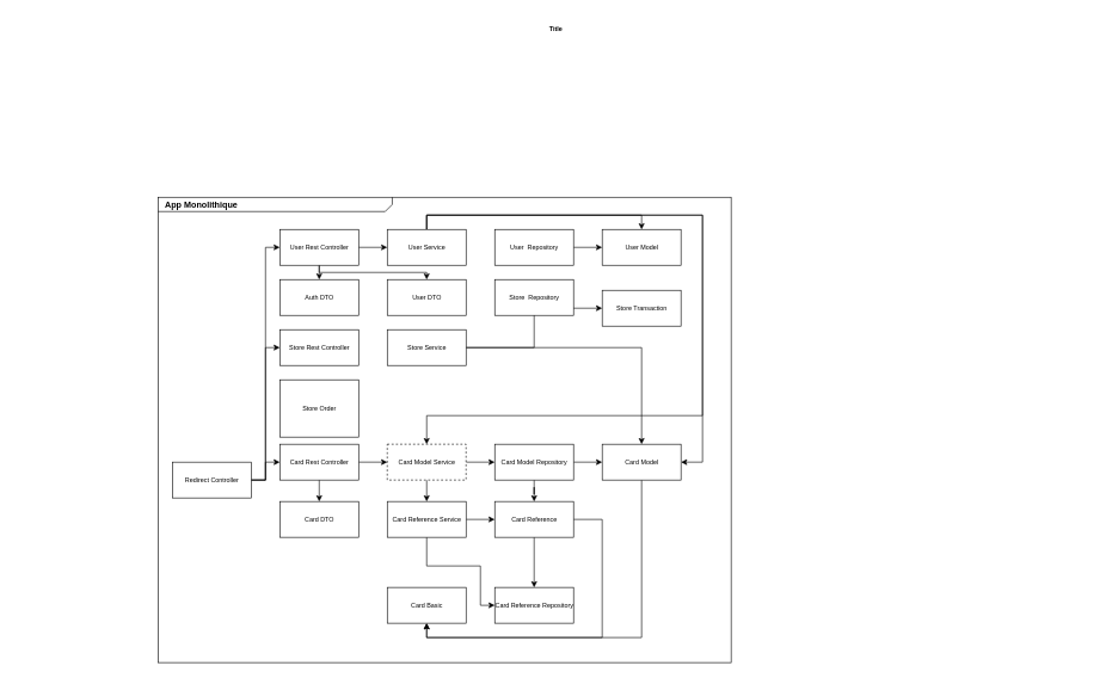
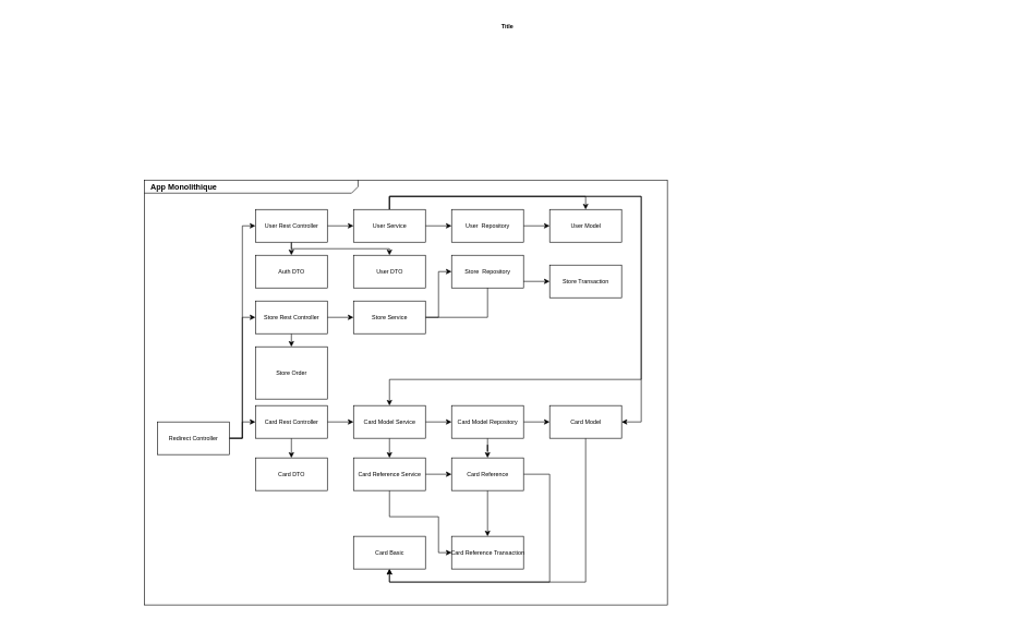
+ <mxCell id="12" style="edgeStyle=orthogonalEdgeStyle;rounded=0;orthogonalLoop=1;jettySize=auto;html=1;exitX=1;exitY=0.5;exitDx=0;exitDy=0;entryX=0;entryY=0.5;entryDx=0;entryDy=0;fontSize=9;" parent="1" source="16" target="18" edge="1"><mxGeometry relative="1" as="geometry" /></mxCell>
+ <mxCell id="20" style="edgeStyle=orthogonalEdgeStyle;rounded=0;orthogonalLoop=1;jettySize=auto;html=1;exitX=1;exitY=0.5;exitDx=0;exitDy=0;fontSize=9;" parent="1" source="22" target="25" edge="1"><mxGeometry relative="1" as="geometry" /></mxCell>
- <mxCell id="23" style="edgeStyle=orthogonalEdgeStyle;rounded=0;orthogonalLoop=1;jettySize=auto;html=1;exitX=1;exitY=0.5;exitDx=0;exitDy=0;fontSize=9;" parent="1" source="25" target="32" edge="1"><mxGeometry relative="1" as="geometry" /></mxCell>
+ <mxCell id="23" style="edgeStyle=orthogonalEdgeStyle;rounded=0;orthogonalLoop=1;jettySize=auto;html=1;exitX=1;exitY=0.5;exitDx=0;exitDy=0;entryX=0;entryY=0.5;entryDx=0;entryDy=0;fontSize=9;" parent="1" source="25" target="26" edge="1"><mxGeometry relative="1" as="geometry" /></mxCell>
+ <mxCell id="21" style="edgeStyle=orthogonalEdgeStyle;rounded=0;orthogonalLoop=1;jettySize=auto;html=1;exitX=0.5;exitY=1;exitDx=0;exitDy=0;entryX=0.5;entryY=0;entryDx=0;entryDy=0;fontSize=9;" parent="1" source="22" target="46" edge="1"><mxGeometry relative="1" as="geometry" /></mxCell>
- <mxCell id="42" value="Card Model Service" style="html=1;fontSize=9;dashed=1;" parent="1" vertex="1"><mxGeometry x="540" y="620" width="110" height="50" as="geometry" /></mxCell>
+ <mxCell id="42" value="Card Model Service" style="html=1;fontSize=9;" parent="1" vertex="1"><mxGeometry x="540" y="620" width="110" height="50" as="geometry" /></mxCell>
- <mxCell id="50" value="Card Reference Repository" style="html=1;fontSize=9;" parent="1" vertex="1"><mxGeometry x="690" y="820" width="110" height="50" as="geometry" /></mxCell>
+ <mxCell id="50" value="Card Reference Transaction" style="html=1;fontSize=9;" parent="1" vertex="1"><mxGeometry x="690" y="820" width="110" height="50" as="geometry" /></mxCell>
